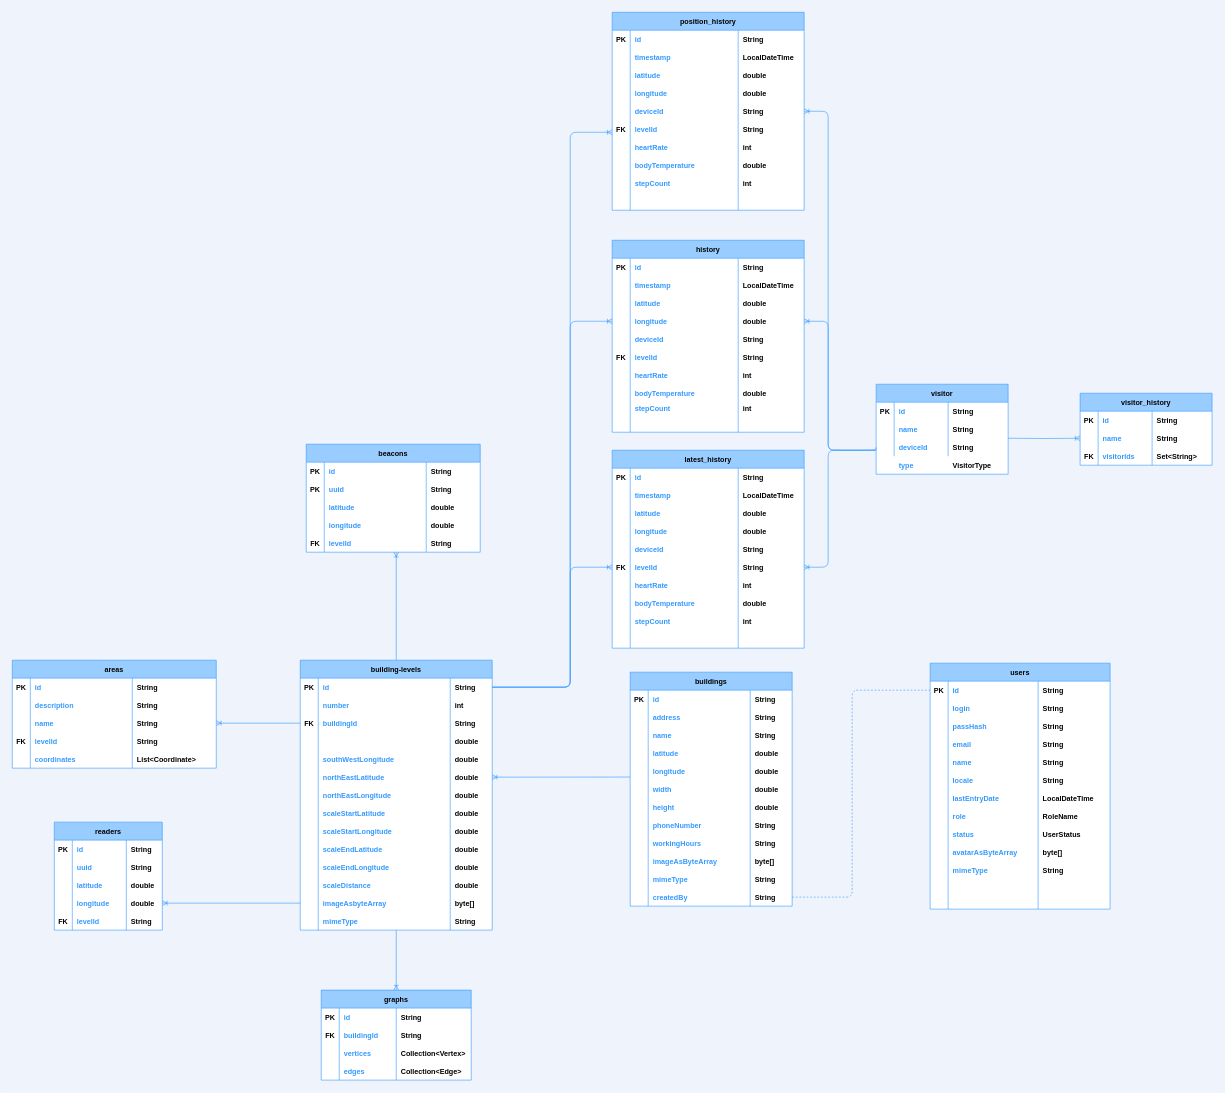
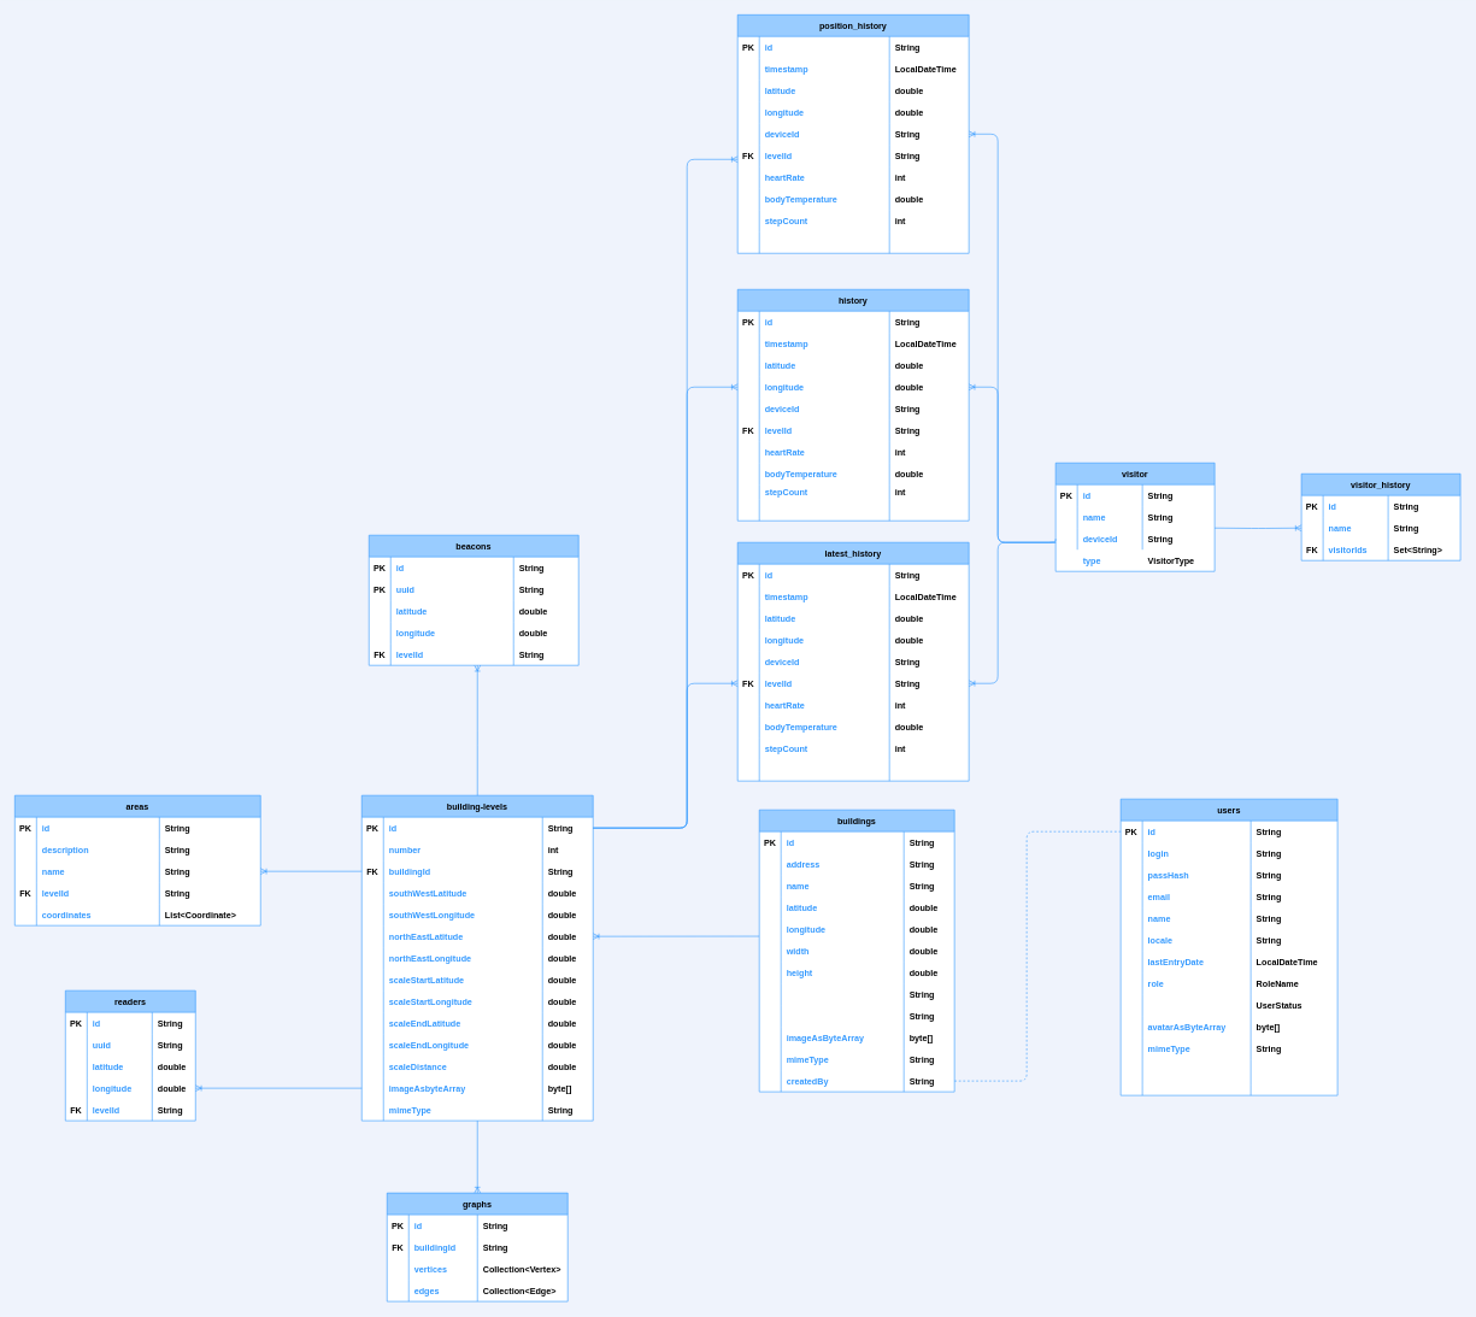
+ <mxCell id="128" value="southWestLatitude" style="shape=partialRectangle;connectable=0;fillColor=none;top=0;left=0;bottom=0;right=0;align=left;spacingLeft=6;overflow=hidden;fontColor=#3399FF;fontFamily=Helvetica;fontStyle=1" parent="126" vertex="1"><mxGeometry x="30" width="220" height="30" as="geometry"><mxRectangle width="220" height="30" as="alternateBounds" /></mxGeometry></mxCell>
- <mxCell id="54" value="phoneNumber" style="shape=partialRectangle;connectable=0;fillColor=none;top=0;left=0;bottom=0;right=0;align=left;spacingLeft=6;overflow=hidden;fontColor=#3399FF;fontFamily=Helvetica;fontStyle=1" parent="52" vertex="1"><mxGeometry x="30" width="170" height="30" as="geometry"><mxRectangle width="170" height="30" as="alternateBounds" /></mxGeometry></mxCell>
- <mxCell id="247" value="status" style="shape=partialRectangle;connectable=0;fillColor=none;top=0;left=0;bottom=0;right=0;align=left;spacingLeft=6;overflow=hidden;fontColor=#3399FF;fontFamily=Helvetica;fontStyle=1" parent="245" vertex="1"><mxGeometry x="30" width="150" height="30" as="geometry"><mxRectangle width="150" height="30" as="alternateBounds" /></mxGeometry></mxCell>
- <mxCell id="58" value="workingHours" style="shape=partialRectangle;connectable=0;fillColor=none;top=0;left=0;bottom=0;right=0;align=left;spacingLeft=6;overflow=hidden;fontColor=#3399FF;fontFamily=Helvetica;fontStyle=1" parent="56" vertex="1"><mxGeometry x="30" width="170" height="30" as="geometry"><mxRectangle width="170" height="30" as="alternateBounds" /></mxGeometry></mxCell>
